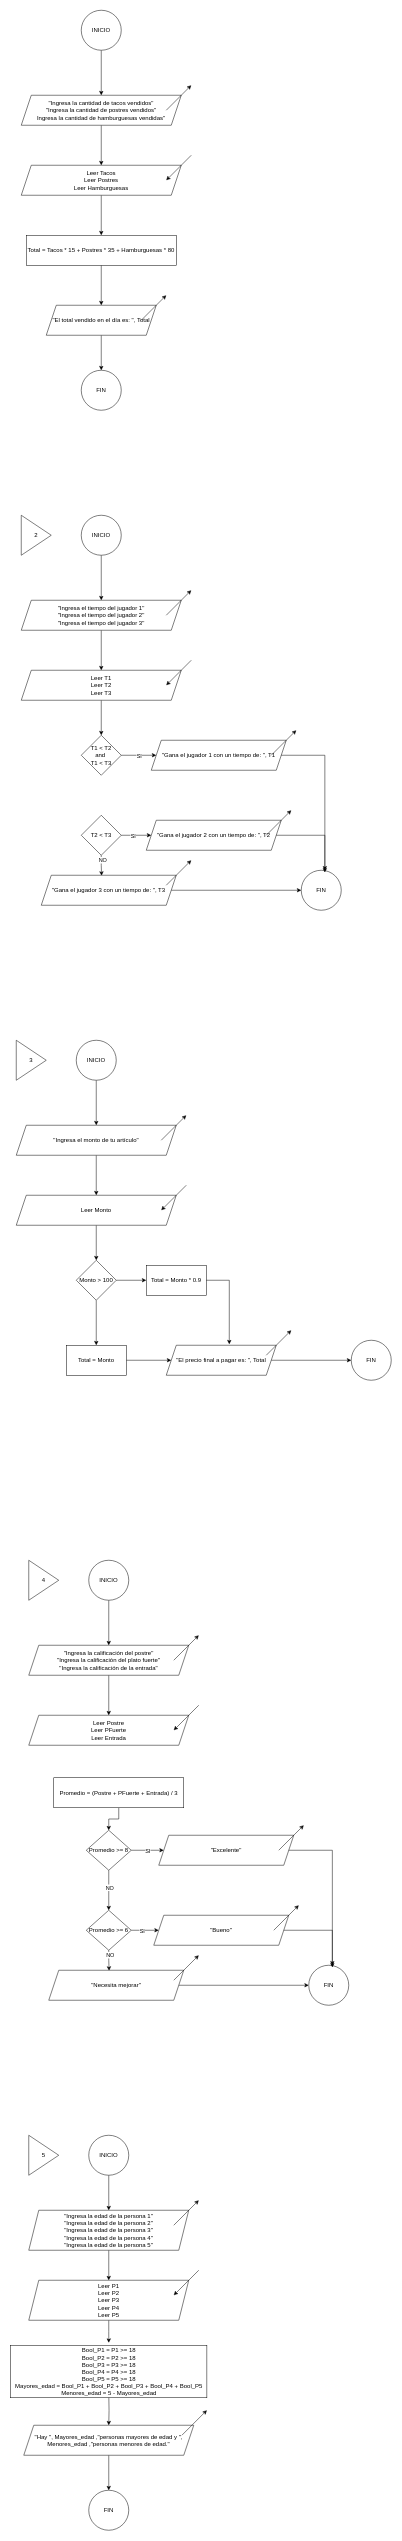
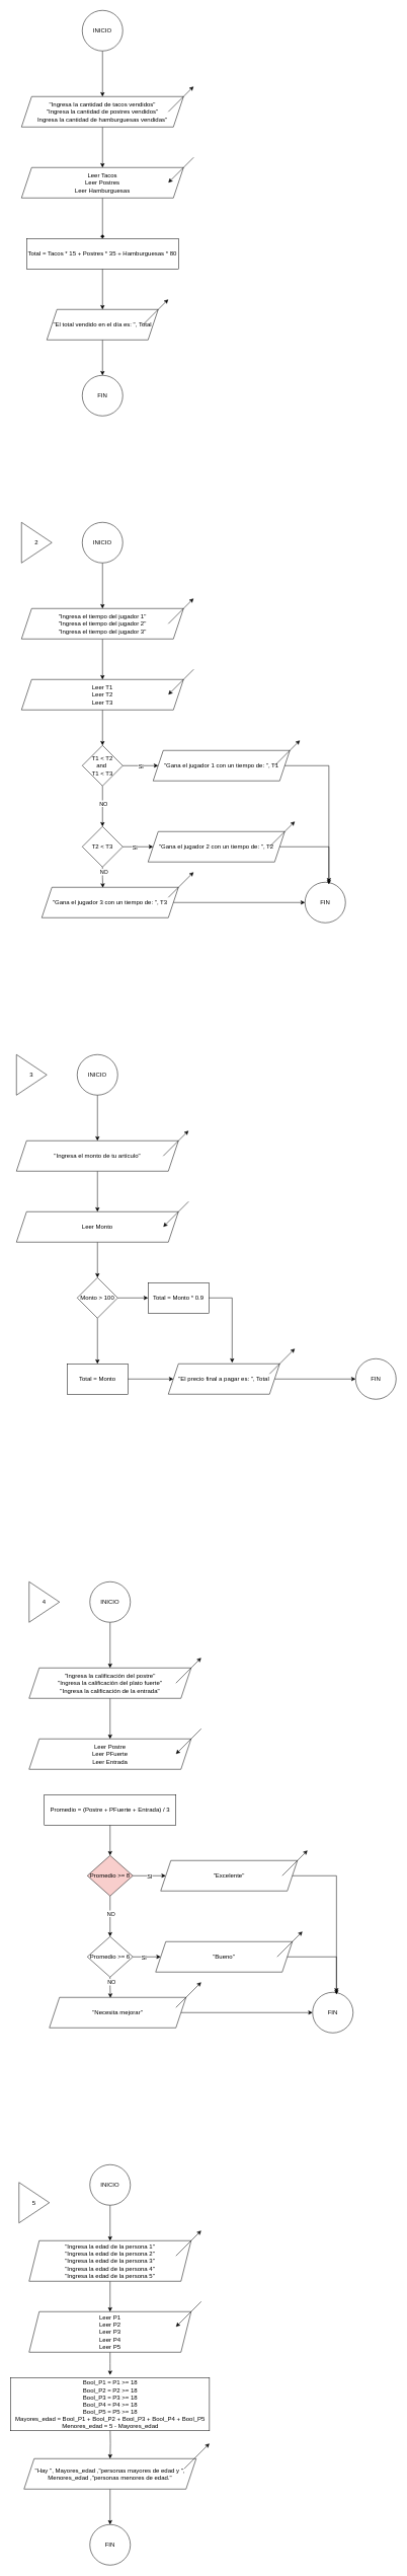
- <mxCell id="6" value="" style="edgeStyle=orthogonalEdgeStyle;rounded=0;orthogonalLoop=1;jettySize=auto;html=1;" edge="1" parent="1" source="7" target="9"><mxGeometry relative="1" as="geometry" /></mxCell>
+ <mxCell id="6" value="" style="edgeStyle=orthogonalEdgeStyle;rounded=0;orthogonalLoop=1;jettySize=auto;html=1;endArrow=diamond;" edge="1" parent="1" source="7" target="9"><mxGeometry relative="1" as="geometry" /></mxCell>
+ <mxCell id="27" value="" style="edgeStyle=orthogonalEdgeStyle;rounded=0;orthogonalLoop=1;jettySize=auto;html=1;" edge="1" parent="1" source="29" target="33"><mxGeometry relative="1" as="geometry" /></mxCell>
+ <mxCell id="28" value="NO" style="edgeLabel;html=1;align=center;verticalAlign=middle;resizable=0;points=[];" vertex="1" connectable="0" parent="27"><mxGeometry x="-0.15" y="1" relative="1" as="geometry"><mxPoint as="offset" /></mxGeometry></mxCell>
- <mxCell id="94" value="Promedio = (Postre + PFuerte + Entrada) / 3" style="whiteSpace=wrap;html=1;" vertex="1" parent="1"><mxGeometry x="107" y="3555" width="260" height="60" as="geometry" /></mxCell>
+ <mxCell id="94" value="Promedio = (Postre + PFuerte + Entrada) / 3" style="whiteSpace=wrap;html=1;" vertex="1" parent="1"><mxGeometry x="87" y="3540" width="260" height="60" as="geometry" /></mxCell>
- <mxCell id="77" value="Promedio &amp;gt;= 8" style="rhombus;whiteSpace=wrap;html=1;" vertex="1" parent="1"><mxGeometry x="172" y="3660" width="90" height="80" as="geometry" /></mxCell>
+ <mxCell id="77" value="Promedio &amp;gt;= 8" style="rhombus;whiteSpace=wrap;html=1;fillColor=#f8cecc;" vertex="1" parent="1"><mxGeometry x="172" y="3660" width="90" height="80" as="geometry" /></mxCell>
- <mxCell id="102" value="5" style="triangle;whiteSpace=wrap;html=1;" vertex="1" parent="1"><mxGeometry x="57" y="4270" width="60" height="80" as="geometry" /></mxCell>
+ <mxCell id="102" value="5" style="triangle;whiteSpace=wrap;html=1;" vertex="1" parent="1"><mxGeometry x="37" y="4305" width="60" height="80" as="geometry" /></mxCell>
